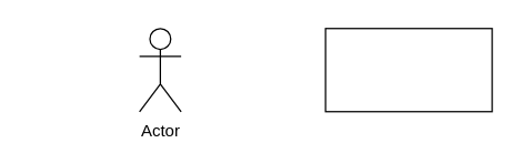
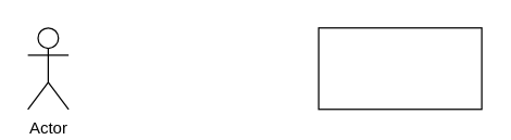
- <mxCell id="2" value="Actor" style="shape=umlActor;verticalLabelPosition=bottom;verticalAlign=top;html=1;outlineConnect=0;" vertex="1" parent="1"><mxGeometry x="100" y="20" width="30" height="60" as="geometry" /></mxCell>
+ <mxCell id="2" value="Actor" style="shape=umlActor;verticalLabelPosition=bottom;verticalAlign=top;html=1;outlineConnect=0;" vertex="1" parent="1"><mxGeometry x="20" y="20" width="30" height="60" as="geometry" /></mxCell>
